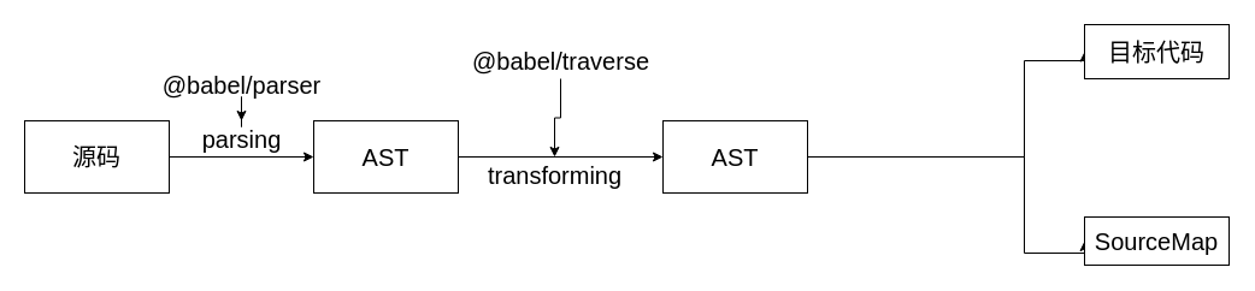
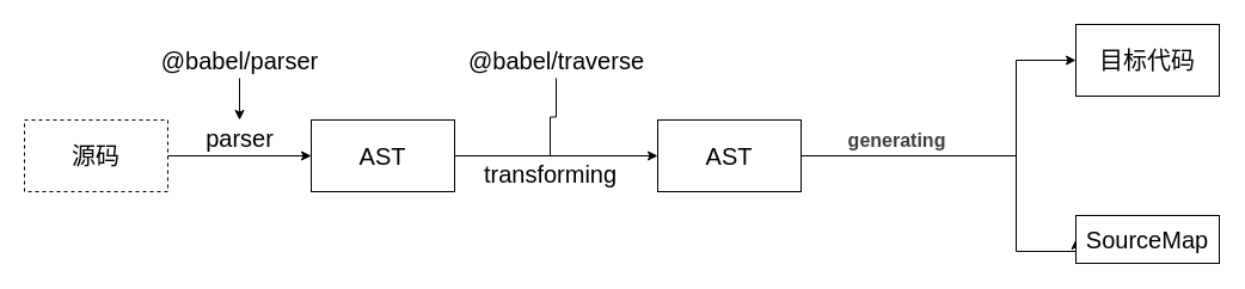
- <mxCell id="11" value="目标代码" style="rounded=0;whiteSpace=wrap;html=1;fontSize=20;" vertex="1" parent="1"><mxGeometry x="900" y="20" width="120" height="45" as="geometry" /></mxCell>
+ <mxCell id="11" value="目标代码" style="rounded=0;whiteSpace=wrap;html=1;fontSize=20;" vertex="1" parent="1"><mxGeometry x="900" y="20" width="120" height="60" as="geometry" /></mxCell>
- <mxCell id="15" value="@babel/parser" style="text;html=1;align=center;verticalAlign=middle;resizable=0;points=[];autosize=1;strokeColor=none;fillColor=none;fontSize=20;" vertex="1" parent="1"><mxGeometry x="125" y="55" width="150" height="30" as="geometry" /></mxCell>
+ <mxCell id="15" value="@babel/parser" style="text;html=1;align=center;verticalAlign=middle;resizable=0;points=[];autosize=1;strokeColor=none;fillColor=none;fontSize=20;" vertex="1" parent="1"><mxGeometry x="125" y="35" width="150" height="30" as="geometry" /></mxCell>
- <mxCell id="6" value="parsing" style="text;html=1;align=center;verticalAlign=middle;resizable=0;points=[];autosize=1;strokeColor=none;fillColor=none;fontSize=20;" vertex="1" parent="1"><mxGeometry x="160" y="100" width="80" height="30" as="geometry" /></mxCell>
+ <mxCell id="6" value="parser" style="text;html=1;align=center;verticalAlign=middle;resizable=0;points=[];autosize=1;strokeColor=none;fillColor=none;fontSize=20;" vertex="1" parent="1"><mxGeometry x="160" y="100" width="80" height="30" as="geometry" /></mxCell>
+ <mxCell id="12" value="&lt;span style=&quot;box-sizing: border-box ; font-weight: 600 ; color: rgb(64 , 64 , 64) ; font-family: , &amp;#34;system-ui&amp;#34; , &amp;#34;apple color emoji&amp;#34; , &amp;#34;segoe ui emoji&amp;#34; , &amp;#34;segoe ui symbol&amp;#34; , &amp;#34;segoe ui&amp;#34; , &amp;#34;pingfang sc&amp;#34; , &amp;#34;hiragino sans gb&amp;#34; , &amp;#34;microsoft yahei&amp;#34; , &amp;#34;helvetica neue&amp;#34; , &amp;#34;helvetica&amp;#34; , &amp;#34;arial&amp;#34; , sans-serif ; font-size: 16px ; background-color: rgb(255 , 255 , 255)&quot;&gt;generating&lt;/span&gt;" style="text;html=1;align=center;verticalAlign=middle;resizable=0;points=[];autosize=1;strokeColor=none;fillColor=none;fontSize=20;" vertex="1" parent="1"><mxGeometry x="700" y="100" width="100" height="30" as="geometry" /></mxCell>
- <mxCell id="16" value="" style="edgeStyle=orthogonalEdgeStyle;rounded=0;orthogonalLoop=1;jettySize=auto;html=1;fontSize=20;" edge="1" parent="1" source="17" target="10"><mxGeometry relative="1" as="geometry" /></mxCell>
+ <mxCell id="16" value="" style="edgeStyle=orthogonalEdgeStyle;rounded=0;orthogonalLoop=1;jettySize=auto;html=1;fontSize=20;endArrow=none;" edge="1" parent="1" source="17" target="10"><mxGeometry relative="1" as="geometry" /></mxCell>
- <mxCell id="3" value="源码" style="rounded=0;whiteSpace=wrap;html=1;fontSize=20;" vertex="1" parent="1"><mxGeometry x="20" y="100" width="120" height="60" as="geometry" /></mxCell>
+ <mxCell id="3" value="源码" style="rounded=0;whiteSpace=wrap;html=1;fontSize=20;dashed=1;" vertex="1" parent="1"><mxGeometry x="20" y="100" width="120" height="60" as="geometry" /></mxCell>
